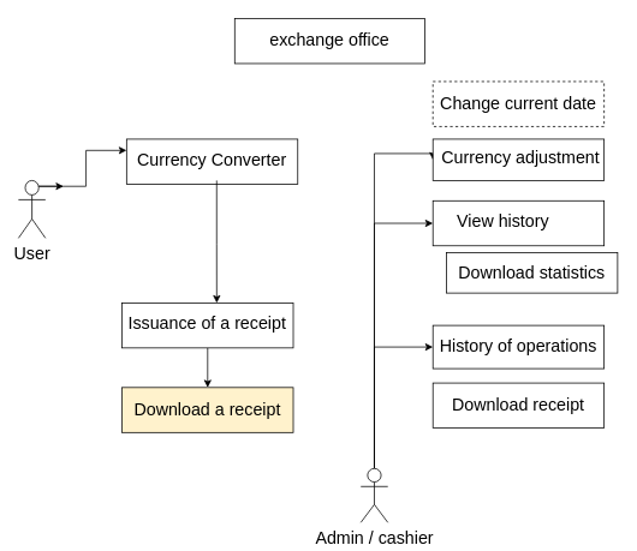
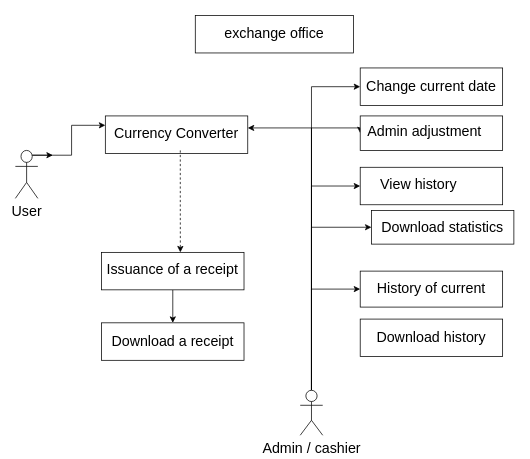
+ <mxCell id="8" style="edgeStyle=orthogonalEdgeStyle;rounded=0;orthogonalLoop=1;jettySize=auto;html=1;exitX=0.5;exitY=0;exitDx=0;exitDy=0;exitPerimeter=0;entryX=0;entryY=0.5;entryDx=0;entryDy=0;" edge="1" parent="1" source="12" target="26"><mxGeometry relative="1" as="geometry" /></mxCell>
- <mxCell id="26" value="&lt;font style=&quot;font-size: 19px&quot;&gt;Change current date&lt;/font&gt;" style="rounded=0;whiteSpace=wrap;html=1;dashed=1;" vertex="1" parent="1"><mxGeometry x="480" y="90" width="190" height="50" as="geometry" /></mxCell>
+ <mxCell id="26" value="&lt;font style=&quot;font-size: 19px&quot;&gt;Change current date&lt;/font&gt;" style="rounded=0;whiteSpace=wrap;html=1;" vertex="1" parent="1"><mxGeometry x="480" y="90" width="190" height="50" as="geometry" /></mxCell>
+ <mxCell id="7" style="edgeStyle=orthogonalEdgeStyle;rounded=0;orthogonalLoop=1;jettySize=auto;html=1;exitX=0.5;exitY=0;exitDx=0;exitDy=0;exitPerimeter=0;entryX=1;entryY=0.25;entryDx=0;entryDy=0;" edge="1" parent="1" source="12" target="15"><mxGeometry relative="1" as="geometry" /></mxCell>
- <mxCell id="22" value="Currency adjustment" style="text;html=1;fontSize=19;" parent="1" vertex="1"><mxGeometry x="487.5" y="157" width="190" height="40" as="geometry" /></mxCell>
+ <mxCell id="22" value="Admin adjustment" style="text;html=1;fontSize=19;" parent="1" vertex="1"><mxGeometry x="487.5" y="157" width="190" height="40" as="geometry" /></mxCell>
- <mxCell id="14" style="edgeStyle=orthogonalEdgeStyle;rounded=0;orthogonalLoop=1;jettySize=auto;html=1;exitX=0.5;exitY=1;exitDx=0;exitDy=0;entryX=0.556;entryY=-0.125;entryDx=0;entryDy=0;entryPerimeter=0;fontSize=19;" edge="1" parent="1" source="15" target="20"><mxGeometry relative="1" as="geometry" /></mxCell>
+ <mxCell id="14" style="edgeStyle=orthogonalEdgeStyle;rounded=0;orthogonalLoop=1;jettySize=auto;html=1;exitX=0.5;exitY=1;exitDx=0;exitDy=0;entryX=0.556;entryY=-0.125;entryDx=0;entryDy=0;entryPerimeter=0;fontSize=19;dashed=1;" edge="1" parent="1" source="15" target="20"><mxGeometry relative="1" as="geometry" /></mxCell>
+ <mxCell id="10" style="edgeStyle=orthogonalEdgeStyle;rounded=0;orthogonalLoop=1;jettySize=auto;html=1;exitX=0.5;exitY=0;exitDx=0;exitDy=0;exitPerimeter=0;entryX=0;entryY=0.5;entryDx=0;entryDy=0;fontSize=19;" edge="1" parent="1" source="12" target="25"><mxGeometry relative="1" as="geometry" /></mxCell>
- <mxCell id="16" value="History of operations" style="rounded=0;whiteSpace=wrap;html=1;fontSize=19;" parent="1" vertex="1"><mxGeometry x="480" y="361" width="190" height="48" as="geometry" /></mxCell>
+ <mxCell id="16" value="History of current" style="rounded=0;whiteSpace=wrap;html=1;fontSize=19;" parent="1" vertex="1"><mxGeometry x="480" y="361" width="190" height="48" as="geometry" /></mxCell>
- <mxCell id="17" value="Download receipt" style="rounded=0;whiteSpace=wrap;html=1;fontSize=19;align=center;" parent="1" vertex="1"><mxGeometry x="480" y="425" width="190" height="50" as="geometry" /></mxCell>
+ <mxCell id="17" value="Download history" style="rounded=0;whiteSpace=wrap;html=1;fontSize=19;align=center;" parent="1" vertex="1"><mxGeometry x="480" y="425" width="190" height="50" as="geometry" /></mxCell>
- <mxCell id="27" value="Download a receipt" style="rounded=0;whiteSpace=wrap;html=1;fontSize=19;fillColor=#fff2cc;" vertex="1" parent="1"><mxGeometry x="135" y="430" width="190" height="50" as="geometry" /></mxCell>
+ <mxCell id="27" value="Download a receipt" style="rounded=0;whiteSpace=wrap;html=1;fontSize=19;" vertex="1" parent="1"><mxGeometry x="135" y="430" width="190" height="50" as="geometry" /></mxCell>
